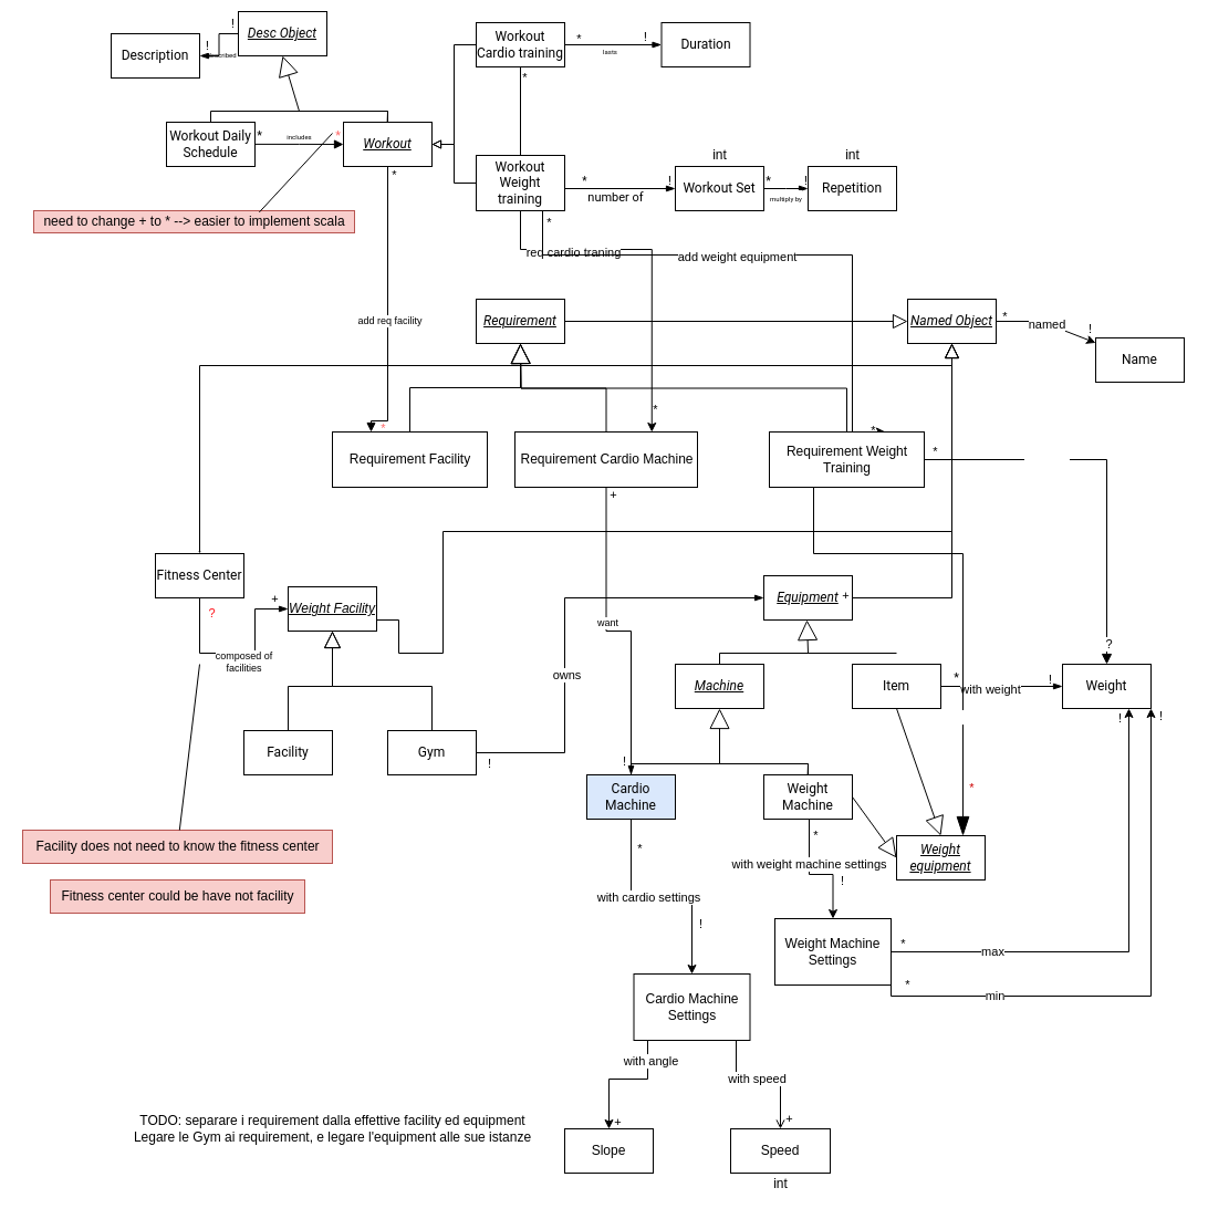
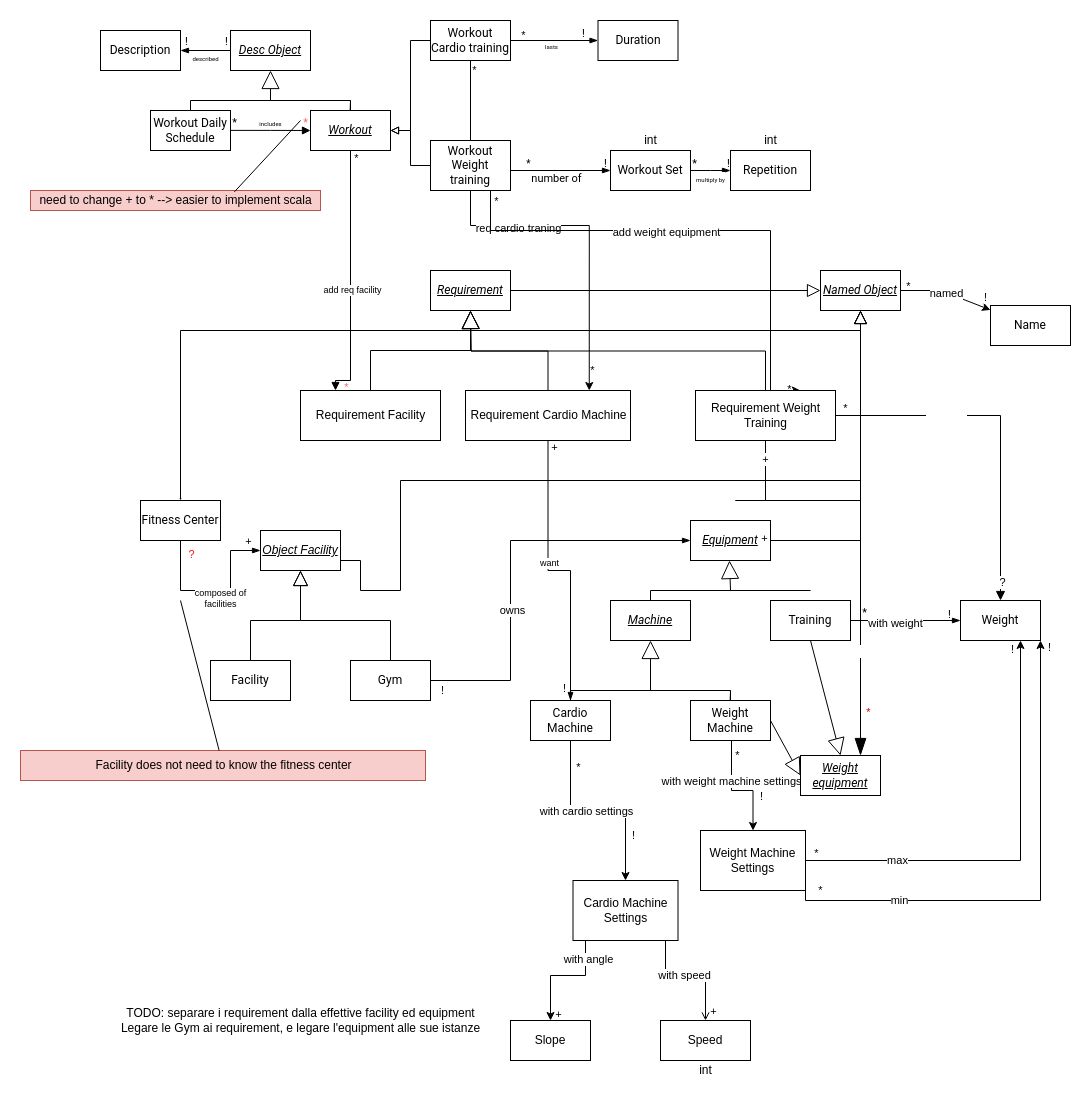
- <mxCell id="2" value="&lt;u&gt;&lt;i&gt;Desc Object&lt;/i&gt;&lt;/u&gt;" style="html=1;whiteSpace=wrap;fontFamily=Roboto;fontSource=https%3A%2F%2Ffonts.googleapis.com%2Fcss%3Ffamily%3DRoboto;" parent="1" vertex="1"><mxGeometry x="215" y="10" width="80" height="40" as="geometry" /></mxCell>
+ <mxCell id="2" value="&lt;u&gt;&lt;i&gt;Desc Object&lt;/i&gt;&lt;/u&gt;" style="html=1;whiteSpace=wrap;fontFamily=Roboto;fontSource=https%3A%2F%2Ffonts.googleapis.com%2Fcss%3Ffamily%3DRoboto;" parent="1" vertex="1"><mxGeometry x="230" y="30" width="80" height="40" as="geometry" /></mxCell>
- <mxCell id="150" value="&lt;i style=&quot;&quot;&gt;&lt;u&gt;Weight Facility&lt;/u&gt;&lt;/i&gt;" style="whiteSpace=wrap;html=1;" vertex="1" parent="1"><mxGeometry x="260" y="530" width="80" height="40" as="geometry" /></mxCell>
+ <mxCell id="150" value="&lt;i style=&quot;&quot;&gt;&lt;u&gt;Object Facility&lt;/u&gt;&lt;/i&gt;" style="whiteSpace=wrap;html=1;" vertex="1" parent="1"><mxGeometry x="260" y="530" width="80" height="40" as="geometry" /></mxCell>
- <mxCell id="30" value="Item" style="html=1;whiteSpace=wrap;fontFamily=Roboto;fontSource=https%3A%2F%2Ffonts.googleapis.com%2Fcss%3Ffamily%3DRoboto;" parent="1" vertex="1"><mxGeometry x="770" y="600" width="80" height="40" as="geometry" /></mxCell>
+ <mxCell id="30" value="Training" style="html=1;whiteSpace=wrap;fontFamily=Roboto;fontSource=https%3A%2F%2Ffonts.googleapis.com%2Fcss%3Ffamily%3DRoboto;" parent="1" vertex="1"><mxGeometry x="770" y="600" width="80" height="40" as="geometry" /></mxCell>
- <mxCell id="25" value="&lt;div&gt;Facility&lt;/div&gt;" style="html=1;whiteSpace=wrap;fontFamily=Roboto;fontSource=https%3A%2F%2Ffonts.googleapis.com%2Fcss%3Ffamily%3DRoboto;" parent="1" vertex="1"><mxGeometry x="220" y="660" width="80" height="40" as="geometry" /></mxCell>
+ <mxCell id="25" value="&lt;div&gt;Facility&lt;/div&gt;" style="html=1;whiteSpace=wrap;fontFamily=Roboto;fontSource=https%3A%2F%2Ffonts.googleapis.com%2Fcss%3Ffamily%3DRoboto;" parent="1" vertex="1"><mxGeometry x="210" y="660" width="80" height="40" as="geometry" /></mxCell>
- <mxCell id="84" value="&lt;div&gt;Cardio Machine&lt;/div&gt;" style="html=1;whiteSpace=wrap;fontFamily=Roboto;fontSource=https%3A%2F%2Ffonts.googleapis.com%2Fcss%3Ffamily%3DRoboto;fillColor=#dae8fc;" parent="1" vertex="1"><mxGeometry x="530" y="700" width="80" height="40" as="geometry" /></mxCell>
+ <mxCell id="84" value="&lt;div&gt;Cardio Machine&lt;/div&gt;" style="html=1;whiteSpace=wrap;fontFamily=Roboto;fontSource=https%3A%2F%2Ffonts.googleapis.com%2Fcss%3Ffamily%3DRoboto;" parent="1" vertex="1"><mxGeometry x="530" y="700" width="80" height="40" as="geometry" /></mxCell>
- <mxCell id="140" value="Facility does not need to know the fitness center" style="text;html=1;align=center;verticalAlign=middle;resizable=0;points=[];autosize=1;strokeColor=#b85450;fillColor=#f8cecc;" parent="1" vertex="1"><mxGeometry x="20" y="750" width="280" height="30" as="geometry" /></mxCell>
+ <mxCell id="140" value="Facility does not need to know the fitness center" style="text;html=1;align=center;verticalAlign=middle;resizable=0;points=[];autosize=1;strokeColor=#b85450;fillColor=#f8cecc;" parent="1" vertex="1"><mxGeometry x="20" y="750" width="405" height="30" as="geometry" /></mxCell>
- <mxCell id="149" value="&lt;i&gt;&lt;u&gt;Weight equipment&lt;/u&gt;&lt;/i&gt;" style="html=1;whiteSpace=wrap;fontFamily=Roboto;fontSource=https%3A%2F%2Ffonts.googleapis.com%2Fcss%3Ffamily%3DRoboto;" parent="1" vertex="1"><mxGeometry x="810" y="755" width="80" height="40" as="geometry" /></mxCell>
+ <mxCell id="149" value="&lt;i&gt;&lt;u&gt;Weight equipment&lt;/u&gt;&lt;/i&gt;" style="html=1;whiteSpace=wrap;fontFamily=Roboto;fontSource=https%3A%2F%2Ffonts.googleapis.com%2Fcss%3Ffamily%3DRoboto;" parent="1" vertex="1"><mxGeometry x="800" y="755" width="80" height="40" as="geometry" /></mxCell>
- <mxCell id="142" value="Fitness center could be have not facility" style="text;html=1;align=center;verticalAlign=middle;resizable=0;points=[];autosize=1;strokeColor=#b85450;fillColor=#f8cecc;" parent="1" vertex="1"><mxGeometry x="45" y="795" width="230" height="30" as="geometry" /></mxCell>
